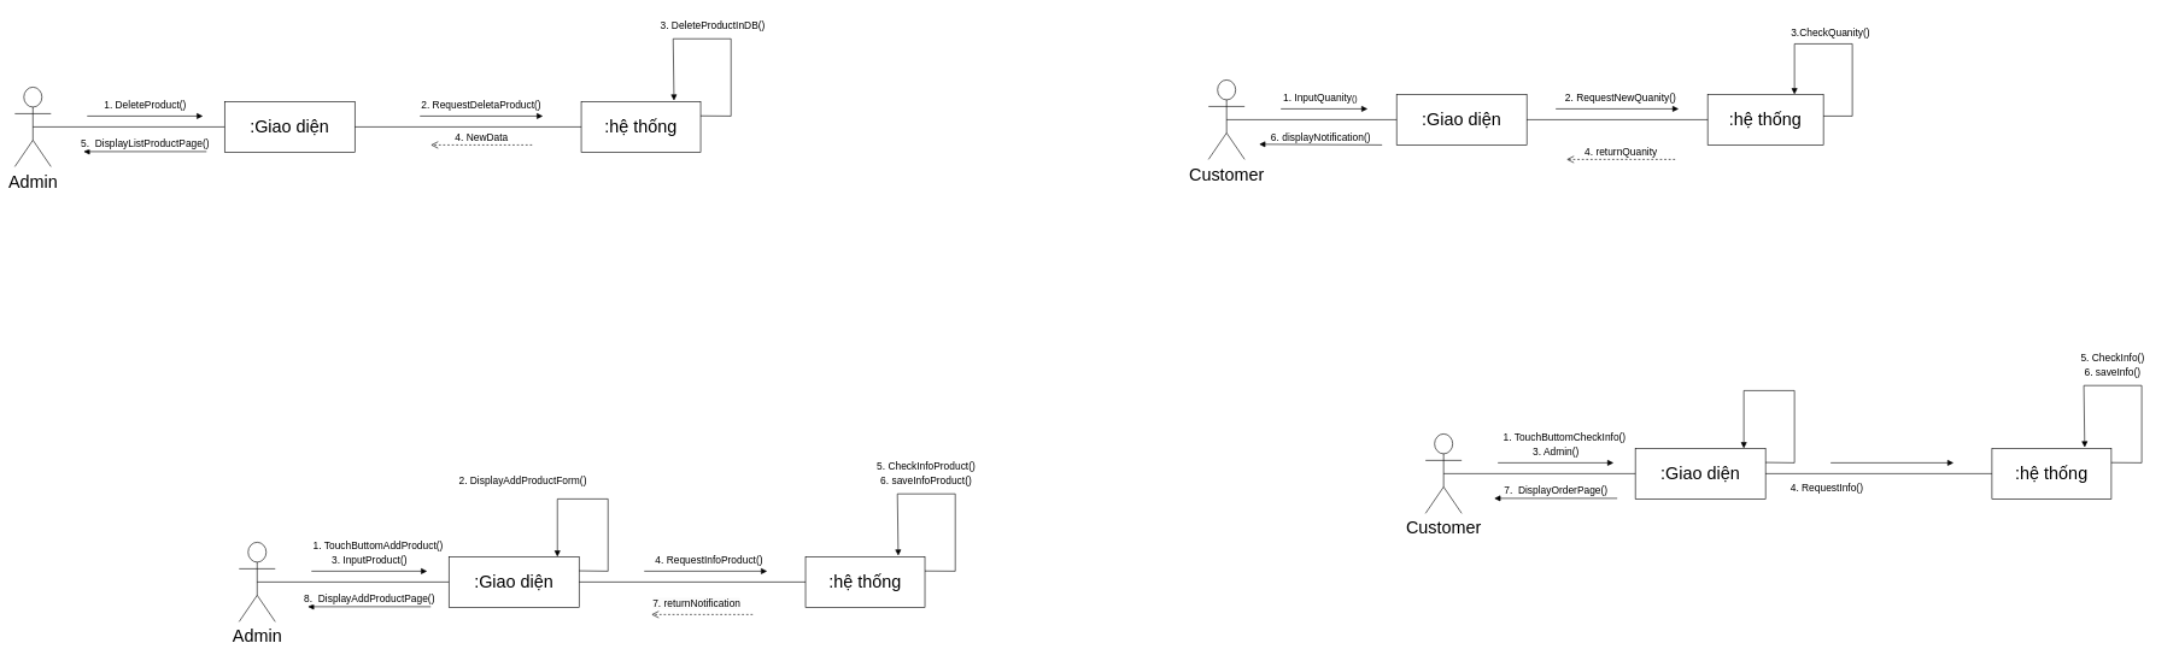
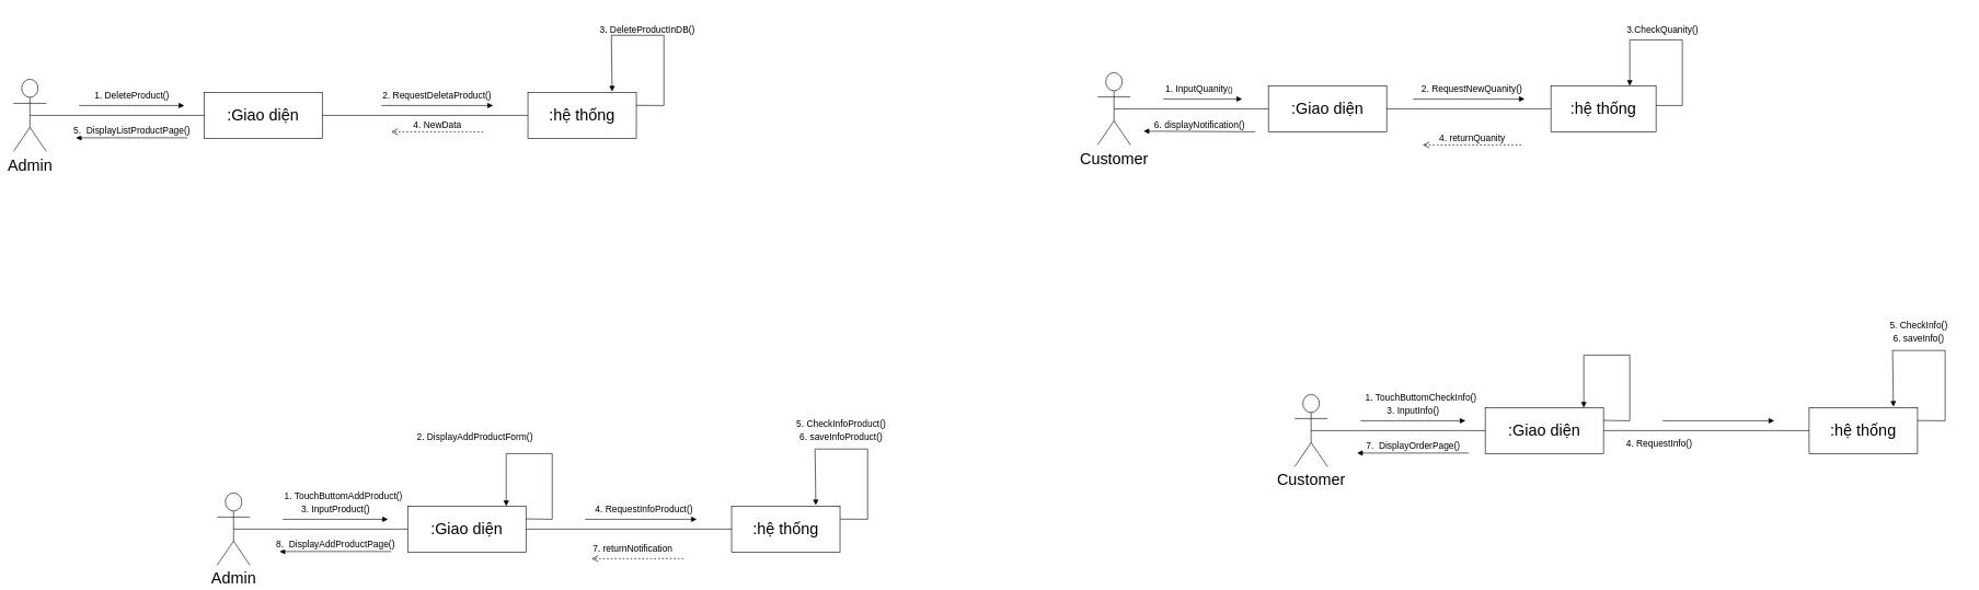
- <mxCell id="55" value="&lt;font style=&quot;font-size: 14px;&quot;&gt;3. DeleteProductInDB()&lt;/font&gt;" style="text;html=1;strokeColor=none;fillColor=none;align=center;verticalAlign=middle;whiteSpace=wrap;rounded=0;" parent="1" vertex="1"><mxGeometry x="900" y="20" width="170" height="30" as="geometry" /></mxCell>
+ <mxCell id="55" value="&lt;font style=&quot;font-size: 14px;&quot;&gt;3. DeleteProductInDB()&lt;/font&gt;" style="text;html=1;strokeColor=none;fillColor=none;align=center;verticalAlign=middle;whiteSpace=wrap;rounded=0;" parent="1" vertex="1"><mxGeometry x="900" y="30" width="170" height="30" as="geometry" /></mxCell>
- <mxCell id="21" value="&lt;span style=&quot;font-size: 14px;&quot;&gt;3. Admin()&lt;/span&gt;" style="text;html=1;align=center;verticalAlign=middle;resizable=0;points=[];autosize=1;strokeColor=none;fillColor=none;" parent="1" vertex="1"><mxGeometry x="2100" y="610" width="100" height="30" as="geometry" /></mxCell>
+ <mxCell id="21" value="&lt;span style=&quot;font-size: 14px;&quot;&gt;3. InputInfo()&lt;/span&gt;" style="text;html=1;align=center;verticalAlign=middle;resizable=0;points=[];autosize=1;strokeColor=none;fillColor=none;" parent="1" vertex="1"><mxGeometry x="2100" y="610" width="100" height="30" as="geometry" /></mxCell>
